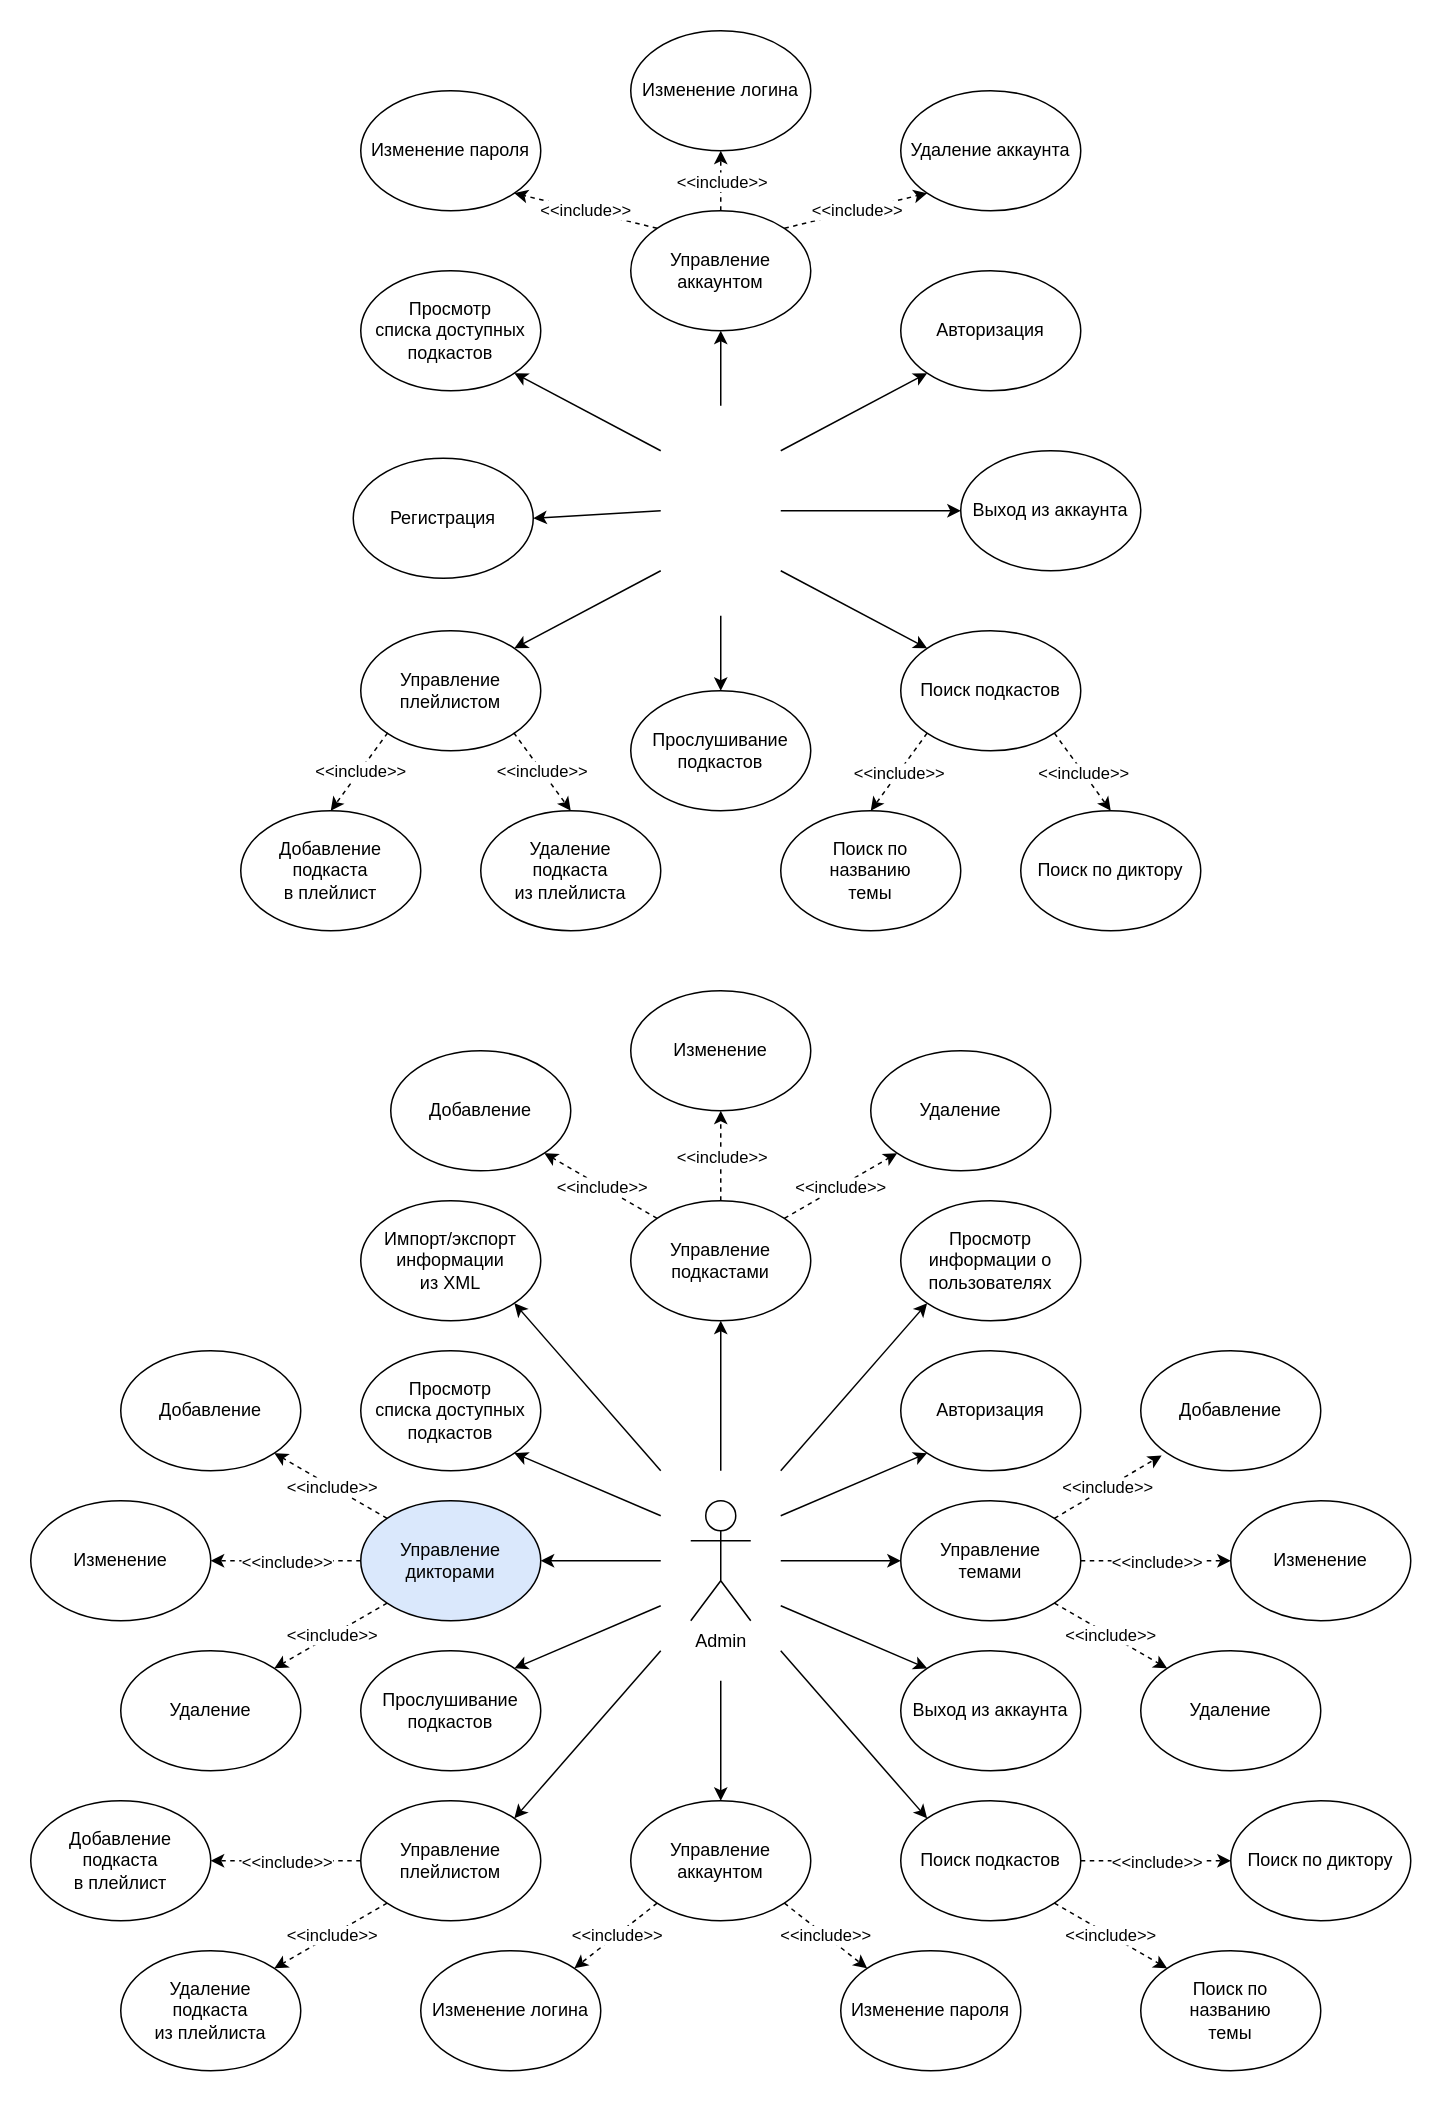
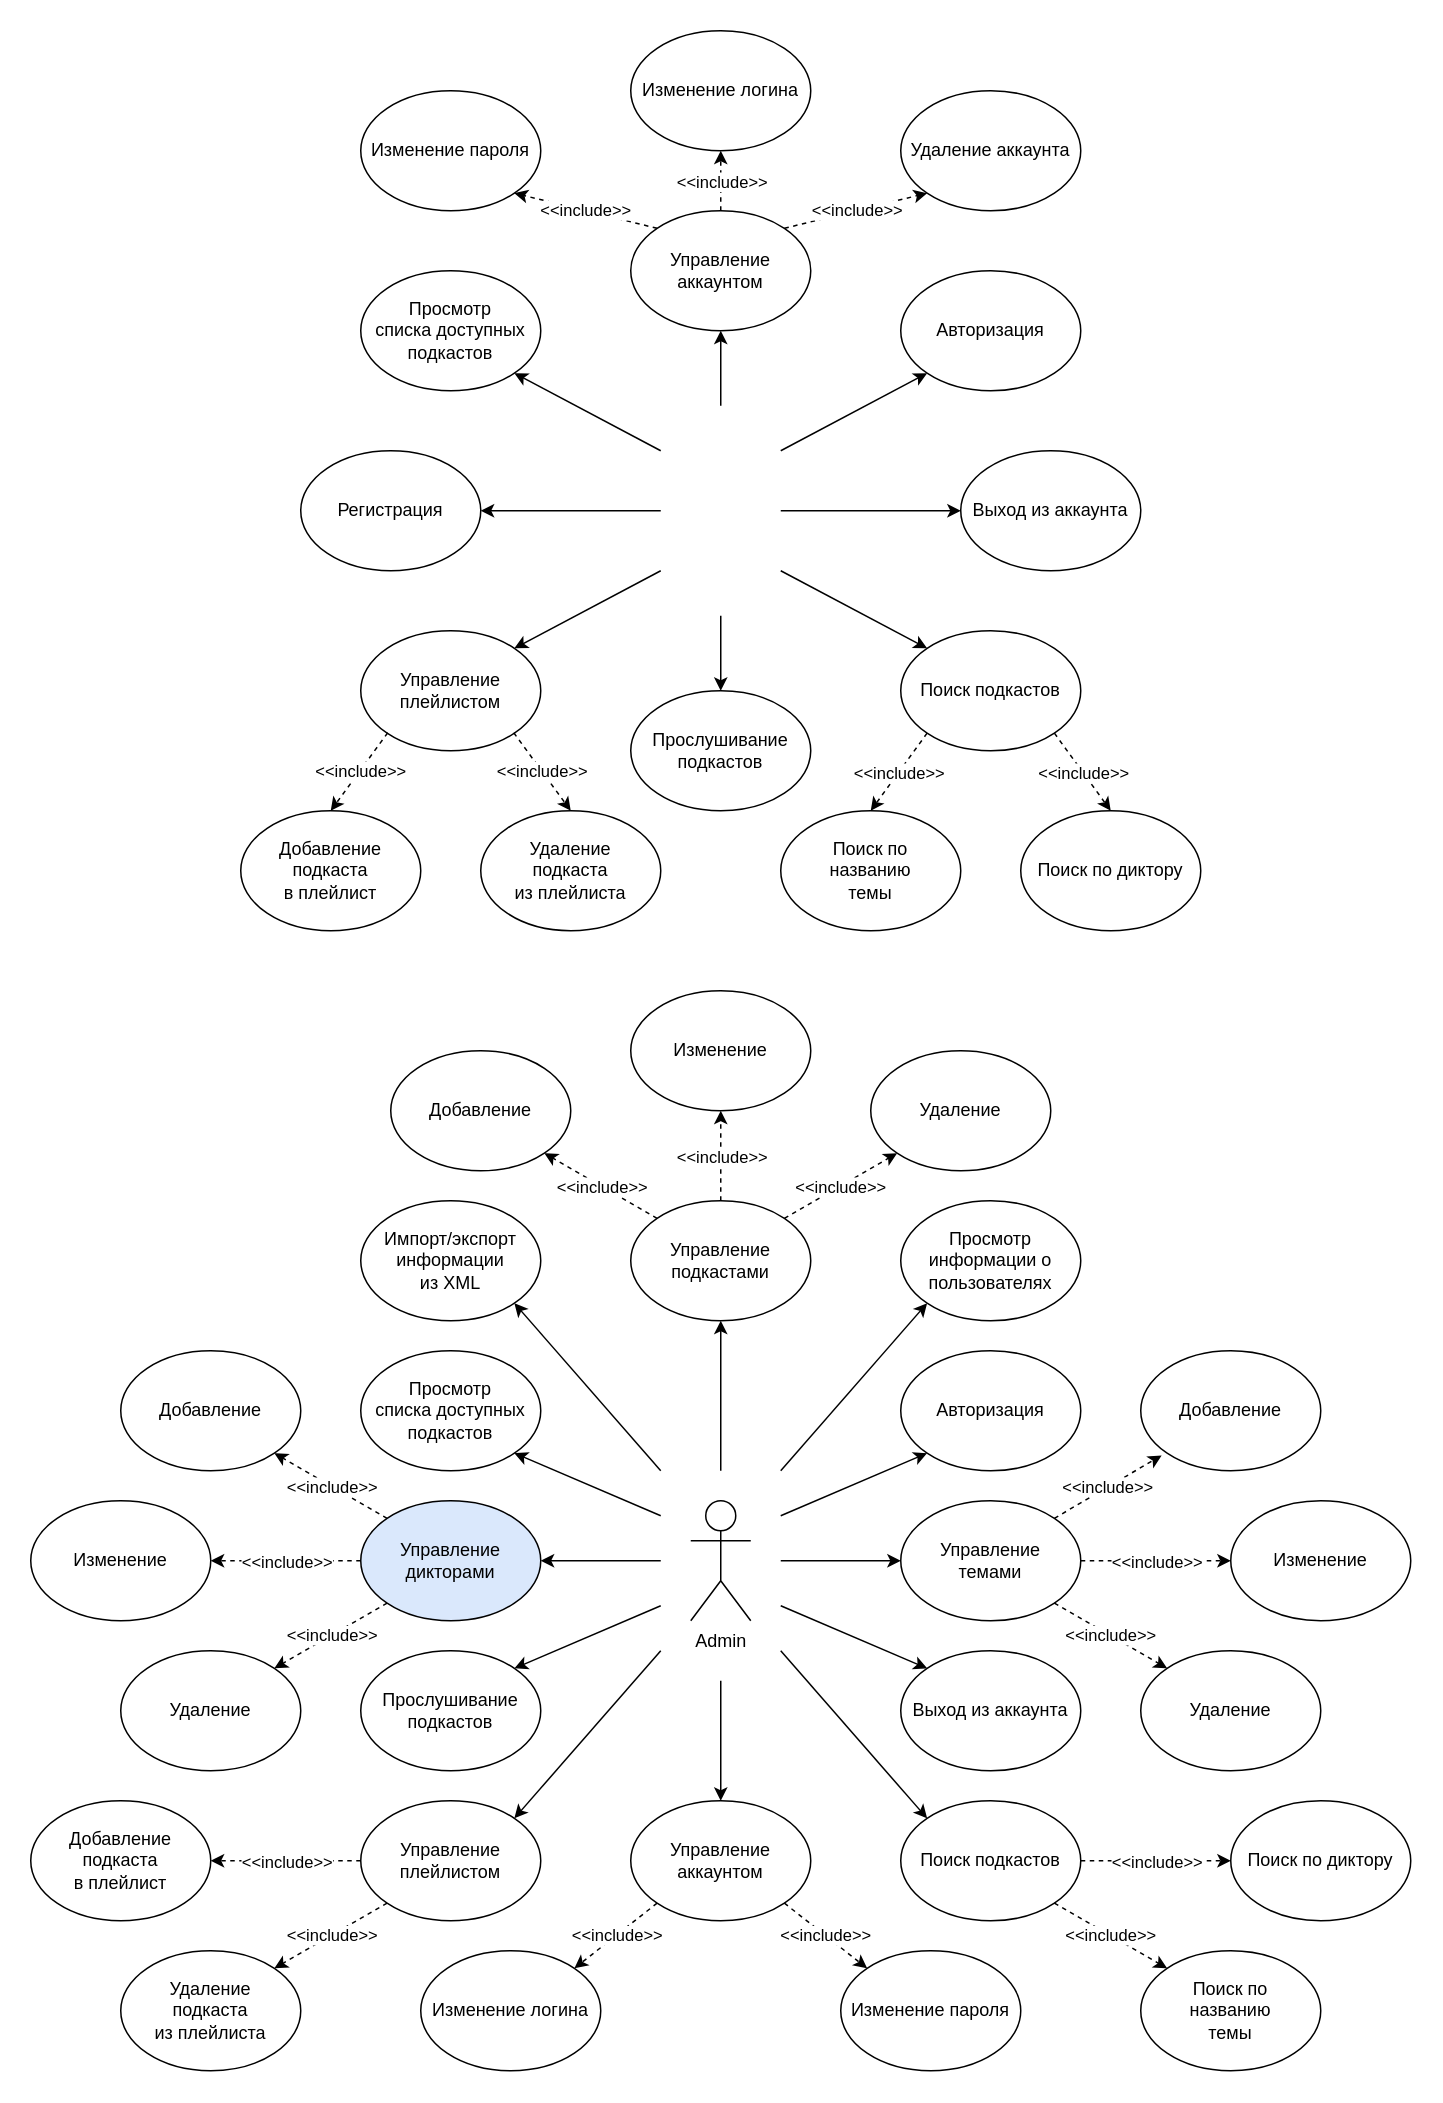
- <mxCell id="90" value="Регистрация" style="ellipse;whiteSpace=wrap;html=1;" parent="1" vertex="1"><mxGeometry x="235" y="305" width="120" height="80" as="geometry" /></mxCell>
+ <mxCell id="90" value="Регистрация" style="ellipse;whiteSpace=wrap;html=1;" parent="1" vertex="1"><mxGeometry x="200" y="300" width="120" height="80" as="geometry" /></mxCell>
